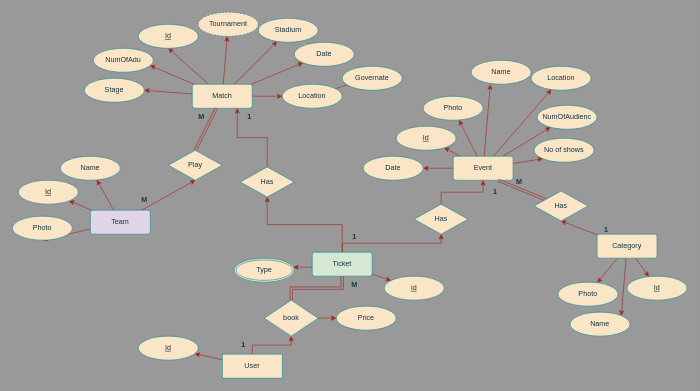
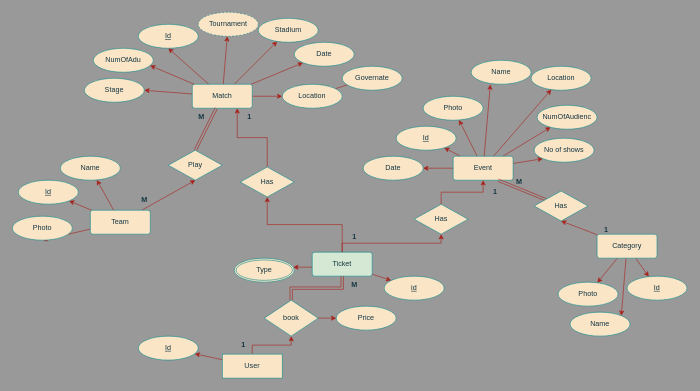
- <mxCell id="19" value="Team" style="rounded=1;arcSize=10;whiteSpace=wrap;html=1;align=center;strokeColor=#0F8B8D;fontColor=#143642;fillColor=#e1d5e7;" parent="1" vertex="1"><mxGeometry x="150" y="350" width="100" height="40" as="geometry" /></mxCell>
+ <mxCell id="19" value="Team" style="rounded=1;arcSize=10;whiteSpace=wrap;html=1;align=center;strokeColor=#0F8B8D;fontColor=#143642;fillColor=#FAE5C7;" parent="1" vertex="1"><mxGeometry x="150" y="350" width="100" height="40" as="geometry" /></mxCell>
